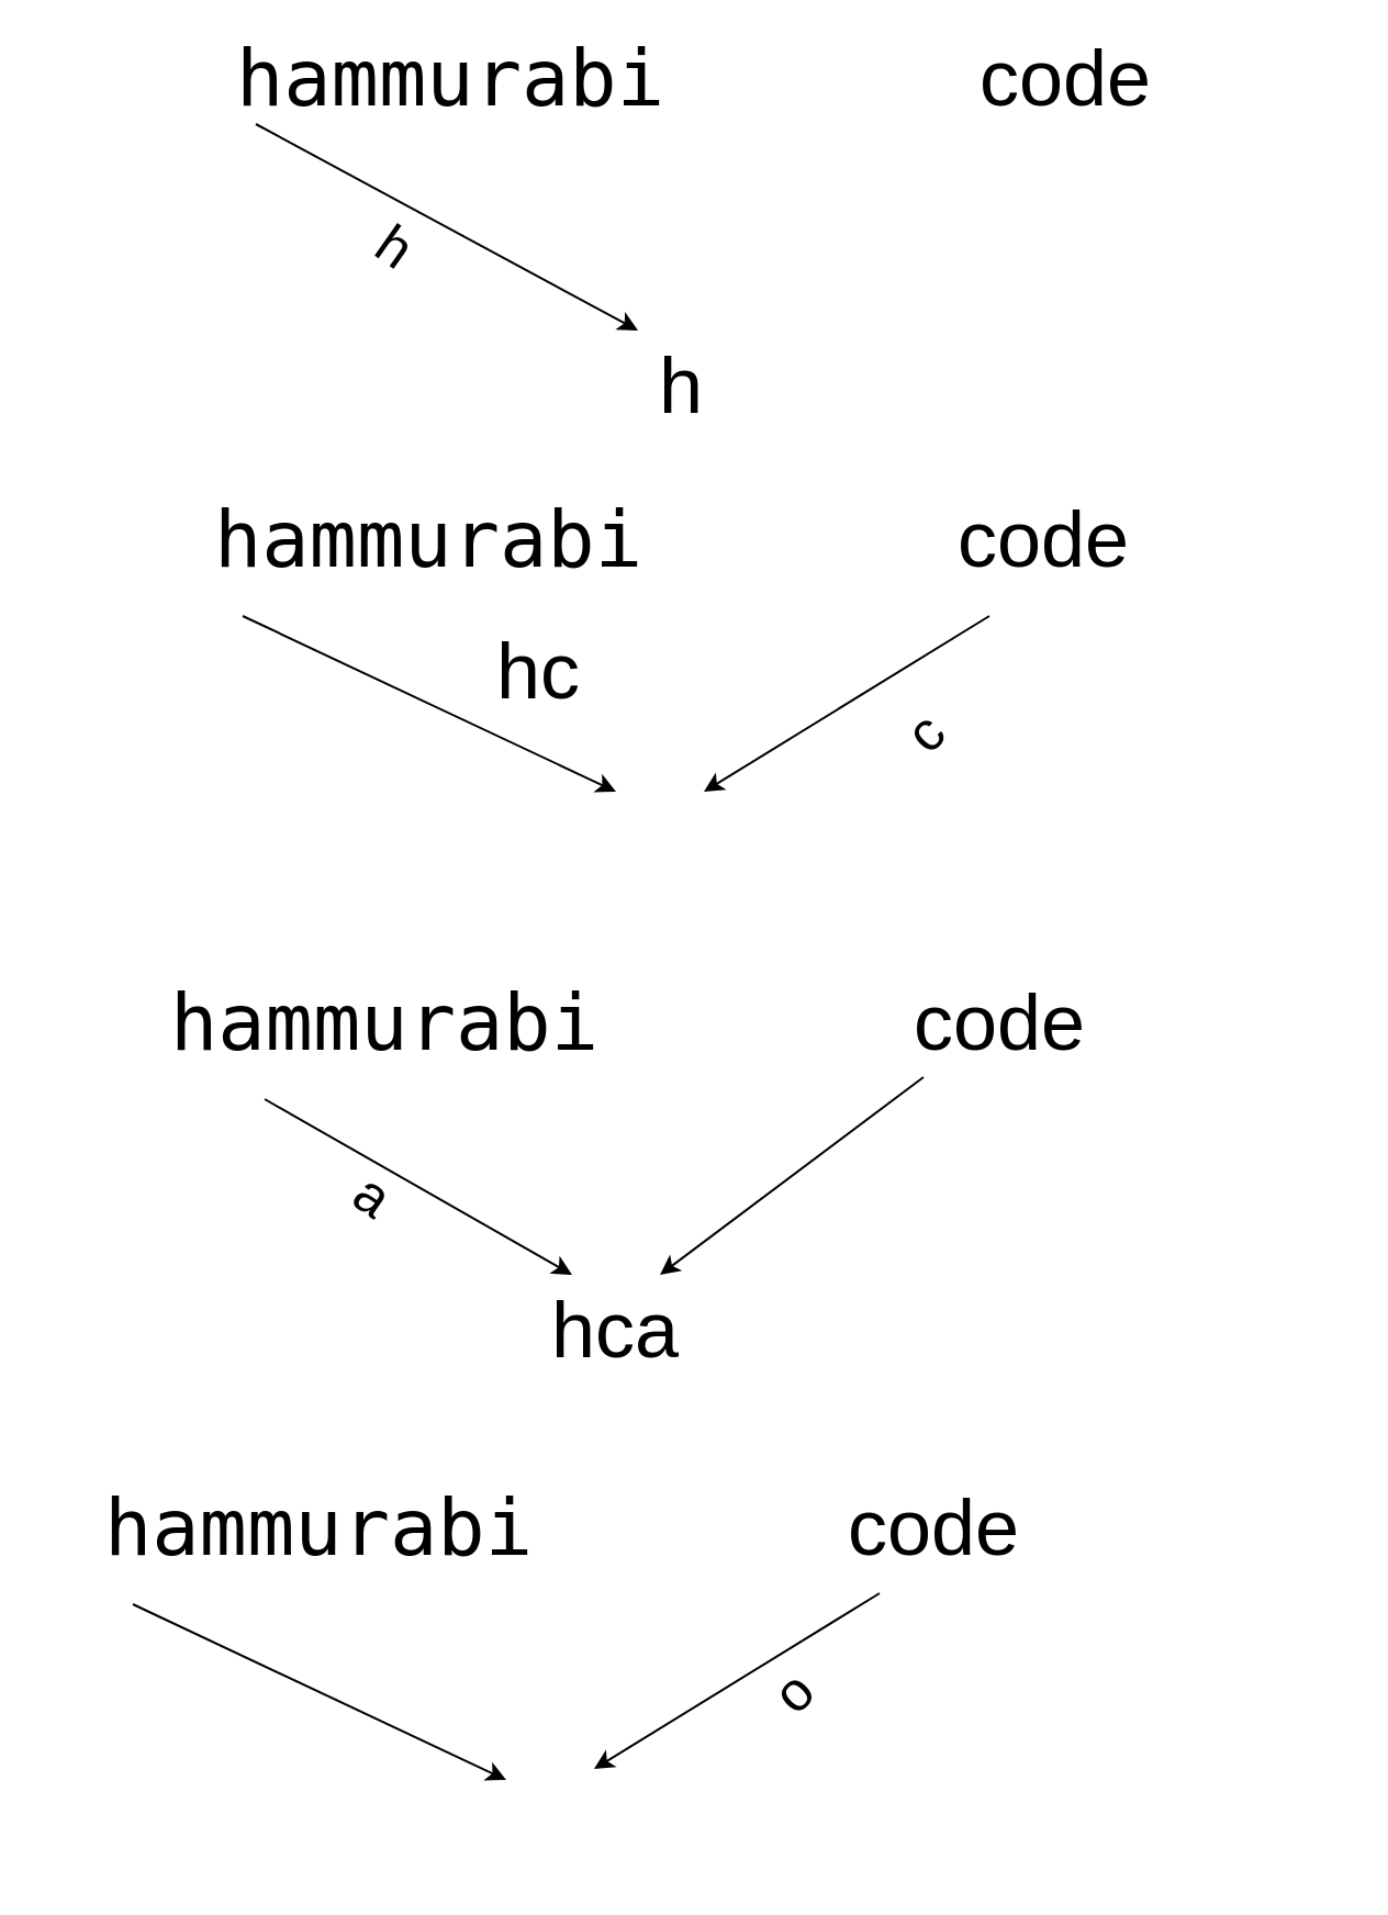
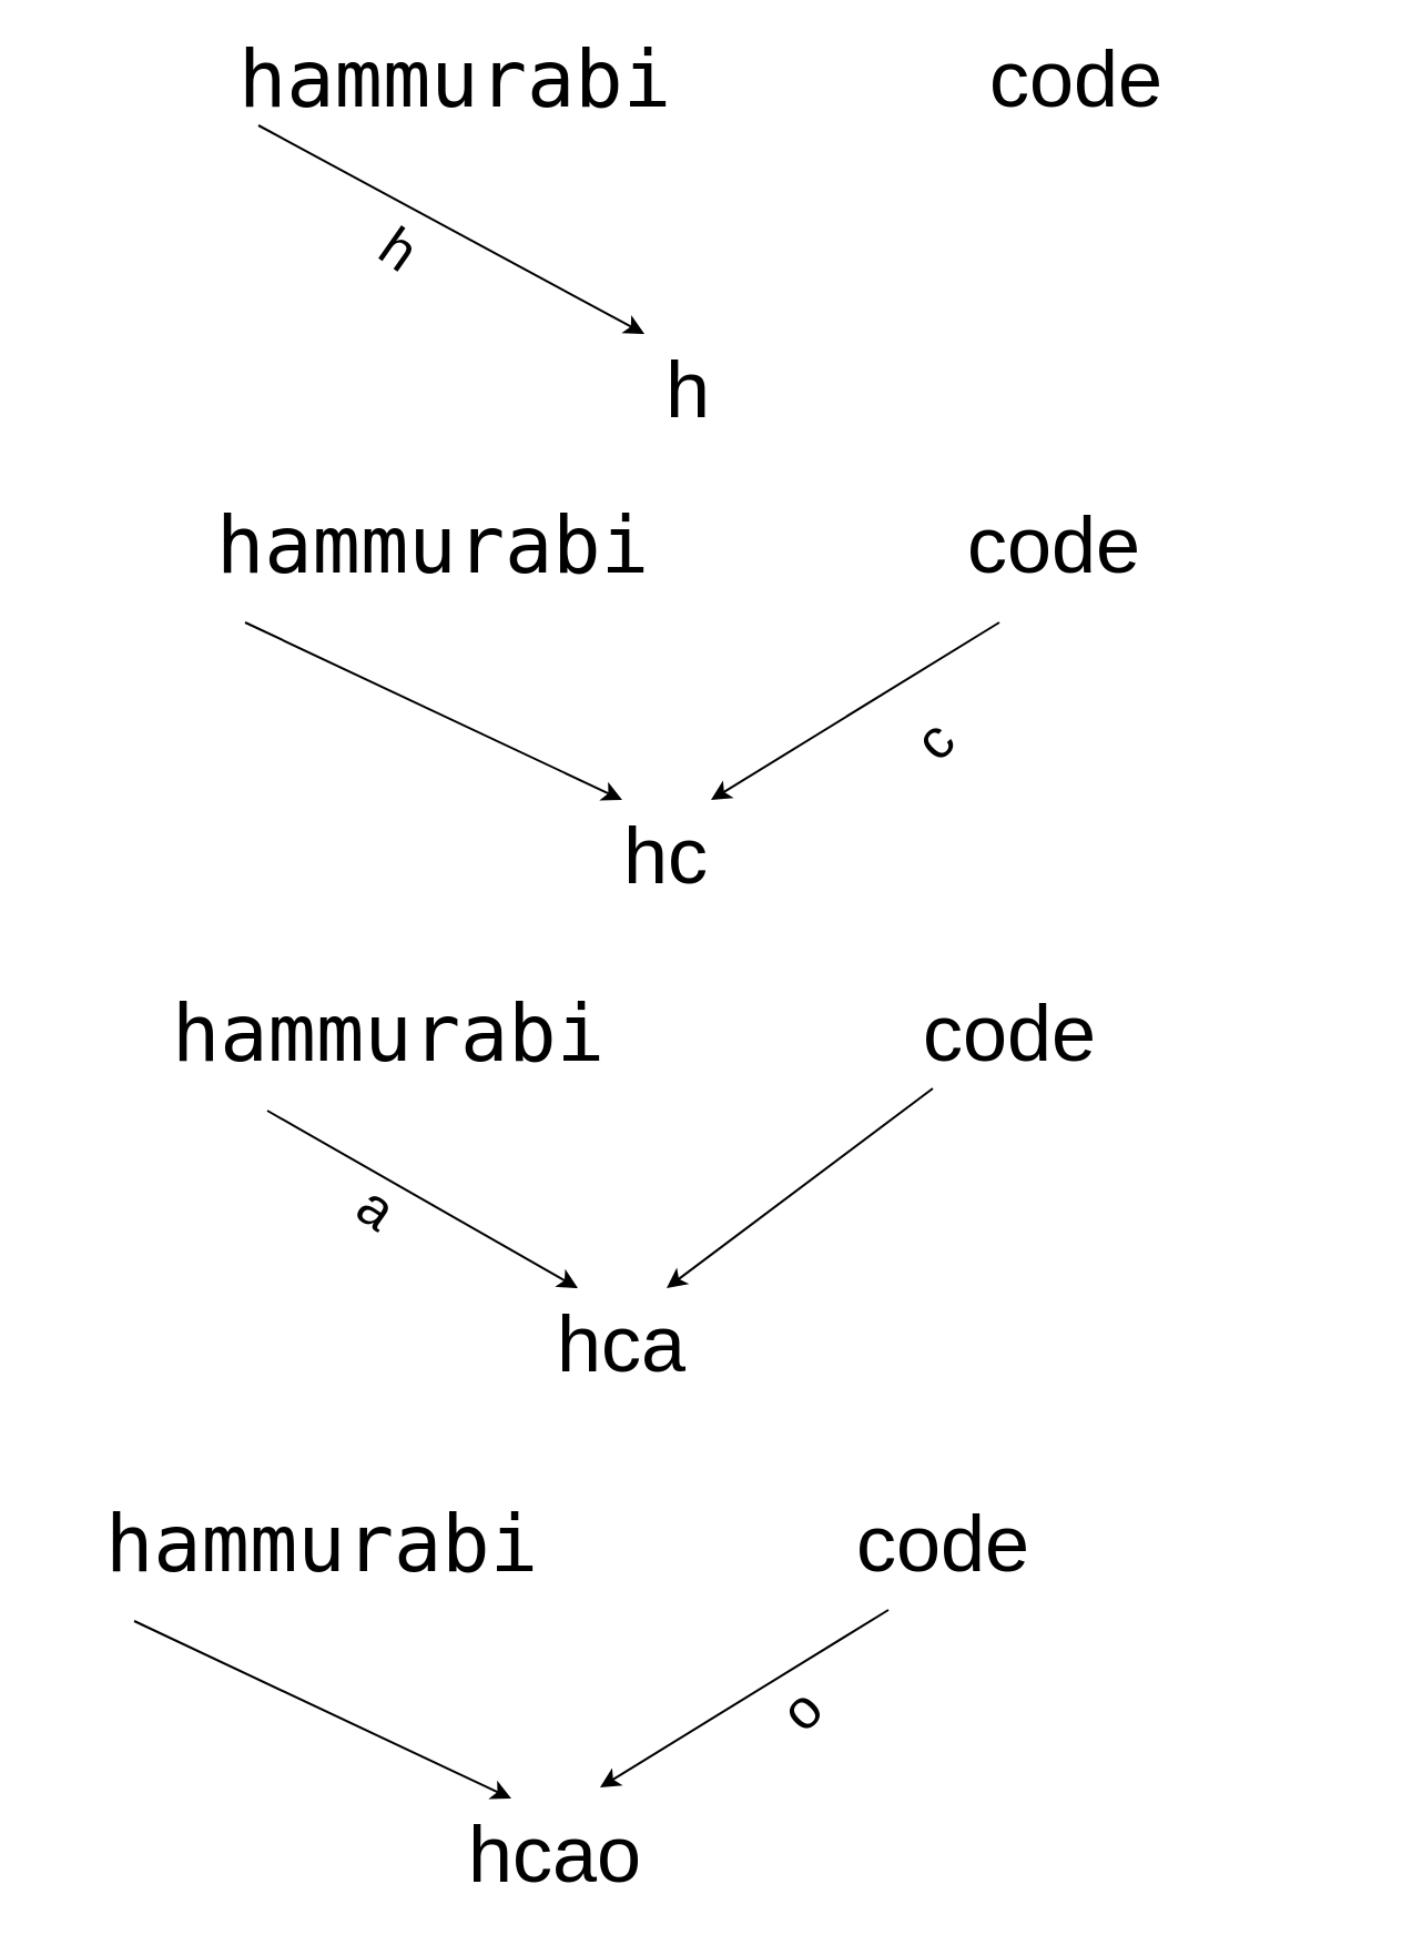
- <mxCell id="13" value="&lt;font style=&quot;font-size: 36px;&quot;&gt;hc&lt;/font&gt;" style="text;html=1;strokeColor=none;fillColor=none;align=center;verticalAlign=middle;whiteSpace=wrap;rounded=0;" vertex="1" parent="9"><mxGeometry x="145" y="60" width="60" height="30" as="geometry" /></mxCell>
+ <mxCell id="13" value="&lt;font style=&quot;font-size: 36px;&quot;&gt;hc&lt;/font&gt;" style="text;html=1;strokeColor=none;fillColor=none;align=center;verticalAlign=middle;whiteSpace=wrap;rounded=0;" vertex="1" parent="9"><mxGeometry x="200" y="140" width="60" height="30" as="geometry" /></mxCell>
+ <mxCell id="28" value="&lt;font style=&quot;font-size: 36px;&quot;&gt;hcao&lt;/font&gt;" style="text;html=1;strokeColor=none;fillColor=none;align=center;verticalAlign=middle;whiteSpace=wrap;rounded=0;" vertex="1" parent="24"><mxGeometry x="200" y="140" width="60" height="30" as="geometry" /></mxCell>
